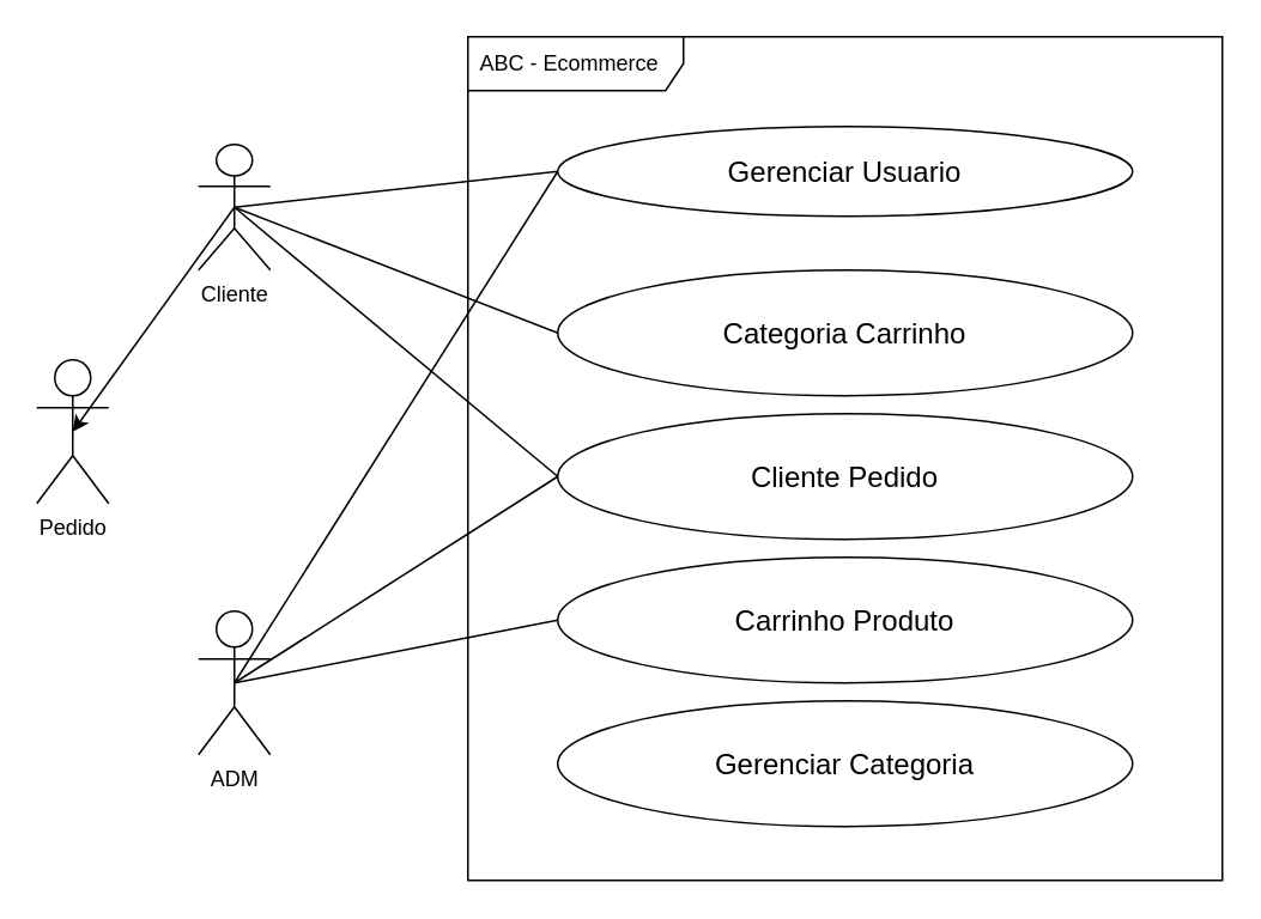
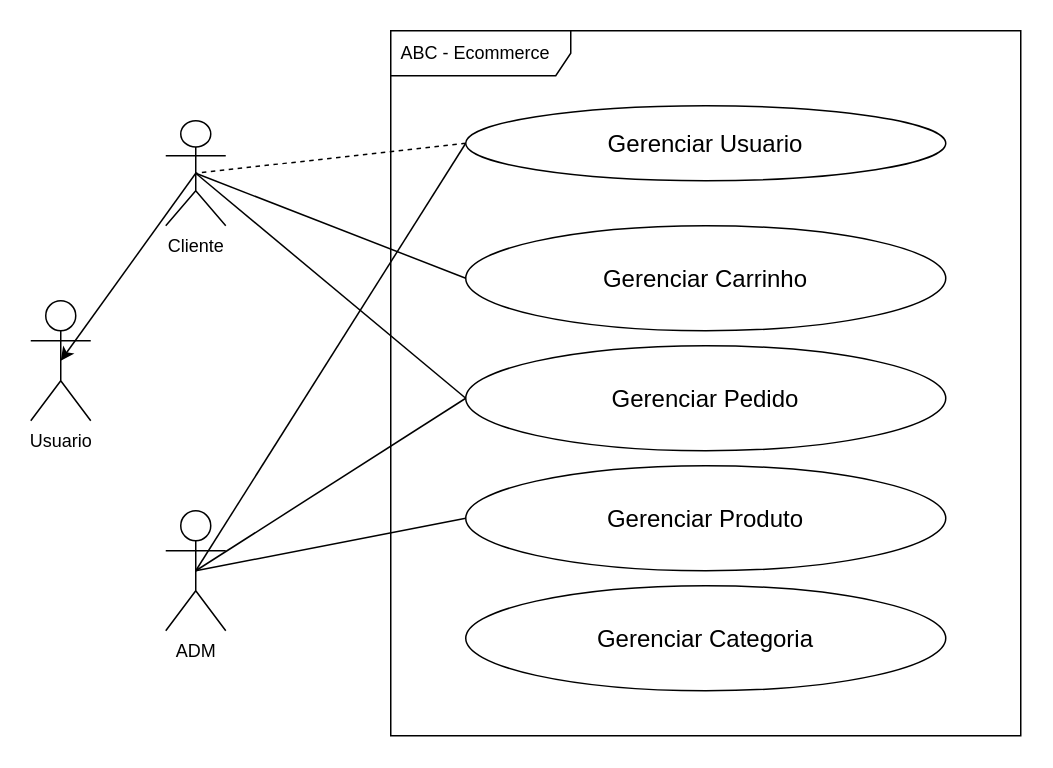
- <mxCell id="8" style="edgeStyle=none;html=1;exitX=0;exitY=0.5;exitDx=0;exitDy=0;entryX=0.5;entryY=0.5;entryDx=0;entryDy=0;entryPerimeter=0;fontSize=16;endArrow=none;endFill=0;" parent="1" source="9" target="4" edge="1"><mxGeometry relative="1" as="geometry" /></mxCell>
+ <mxCell id="8" style="edgeStyle=none;html=1;exitX=0;exitY=0.5;exitDx=0;exitDy=0;entryX=0.5;entryY=0.5;entryDx=0;entryDy=0;entryPerimeter=0;fontSize=16;endArrow=none;endFill=0;dashed=1;" parent="1" source="9" target="4" edge="1"><mxGeometry relative="1" as="geometry" /></mxCell>
- <mxCell id="11" value="Categoria Carrinho" style="ellipse;whiteSpace=wrap;html=1;fontSize=16;" parent="1" vertex="1"><mxGeometry x="310" y="150" width="320" height="70" as="geometry" /></mxCell>
+ <mxCell id="11" value="Gerenciar Carrinho" style="ellipse;whiteSpace=wrap;html=1;fontSize=16;" parent="1" vertex="1"><mxGeometry x="310" y="150" width="320" height="70" as="geometry" /></mxCell>
- <mxCell id="14" value="Cliente Pedido" style="ellipse;whiteSpace=wrap;html=1;fontSize=16;" parent="1" vertex="1"><mxGeometry x="310" y="230" width="320" height="70" as="geometry" /></mxCell>
+ <mxCell id="14" value="Gerenciar Pedido" style="ellipse;whiteSpace=wrap;html=1;fontSize=16;" parent="1" vertex="1"><mxGeometry x="310" y="230" width="320" height="70" as="geometry" /></mxCell>
- <mxCell id="6" value="Pedido" style="shape=umlActor;verticalLabelPosition=bottom;verticalAlign=top;html=1;" parent="1" vertex="1"><mxGeometry x="20" y="200" width="40" height="80" as="geometry" /></mxCell>
+ <mxCell id="6" value="Usuario" style="shape=umlActor;verticalLabelPosition=bottom;verticalAlign=top;html=1;" parent="1" vertex="1"><mxGeometry x="20" y="200" width="40" height="80" as="geometry" /></mxCell>
- <mxCell id="16" value="Carrinho Produto" style="ellipse;whiteSpace=wrap;html=1;fontSize=16;" parent="1" vertex="1"><mxGeometry x="310" y="310" width="320" height="70" as="geometry" /></mxCell>
+ <mxCell id="16" value="Gerenciar Produto" style="ellipse;whiteSpace=wrap;html=1;fontSize=16;" parent="1" vertex="1"><mxGeometry x="310" y="310" width="320" height="70" as="geometry" /></mxCell>
